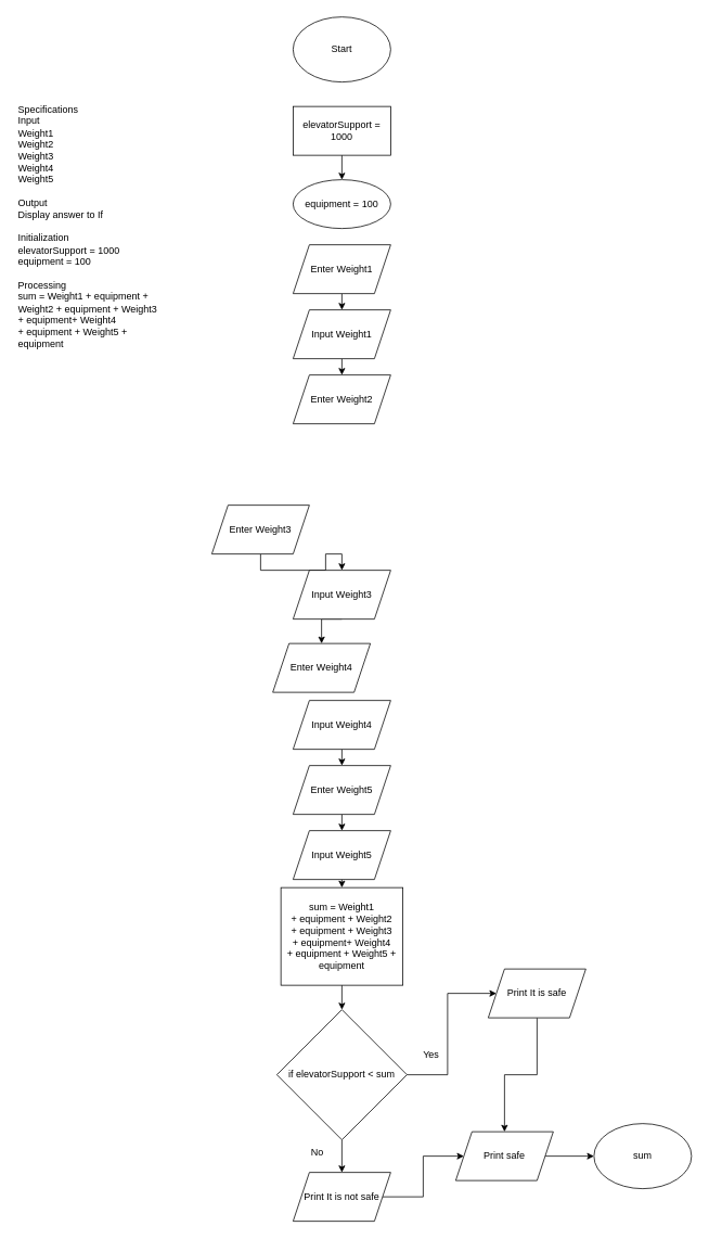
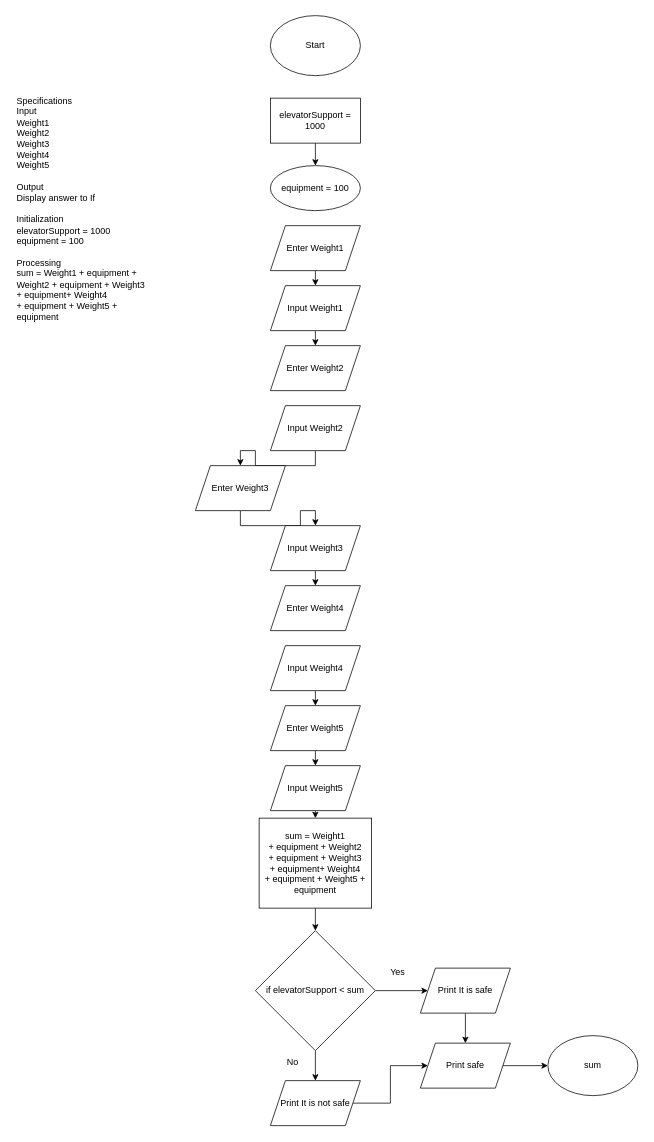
+ <mxCell id="12" value="Input Weight2" style="shape=parallelogram;perimeter=parallelogramPerimeter;whiteSpace=wrap;html=1;fixedSize=1;" vertex="1" parent="1"><mxGeometry x="360" y="540" width="120" height="60" as="geometry" /></mxCell>
+ <mxCell id="11" style="edgeStyle=orthogonalEdgeStyle;rounded=0;orthogonalLoop=1;jettySize=auto;html=1;exitX=0.5;exitY=1;exitDx=0;exitDy=0;entryX=0.5;entryY=0;entryDx=0;entryDy=0;" edge="1" parent="1" source="12" target="14"><mxGeometry relative="1" as="geometry" /></mxCell>
- <mxCell id="17" value="Enter Weight4" style="shape=parallelogram;perimeter=parallelogramPerimeter;whiteSpace=wrap;html=1;fixedSize=1;" vertex="1" parent="1"><mxGeometry x="335" y="790" width="120" height="60" as="geometry" /></mxCell>
+ <mxCell id="17" value="Enter Weight4" style="shape=parallelogram;perimeter=parallelogramPerimeter;whiteSpace=wrap;html=1;fixedSize=1;" vertex="1" parent="1"><mxGeometry x="360" y="780" width="120" height="60" as="geometry" /></mxCell>
- <mxCell id="31" value="Print It is safe" style="shape=parallelogram;perimeter=parallelogramPerimeter;whiteSpace=wrap;html=1;fixedSize=1;" vertex="1" parent="1"><mxGeometry x="600" y="1190" width="120" height="60" as="geometry" /></mxCell>
+ <mxCell id="31" value="Print It is safe" style="shape=parallelogram;perimeter=parallelogramPerimeter;whiteSpace=wrap;html=1;fixedSize=1;" vertex="1" parent="1"><mxGeometry x="560" y="1290" width="120" height="60" as="geometry" /></mxCell>
